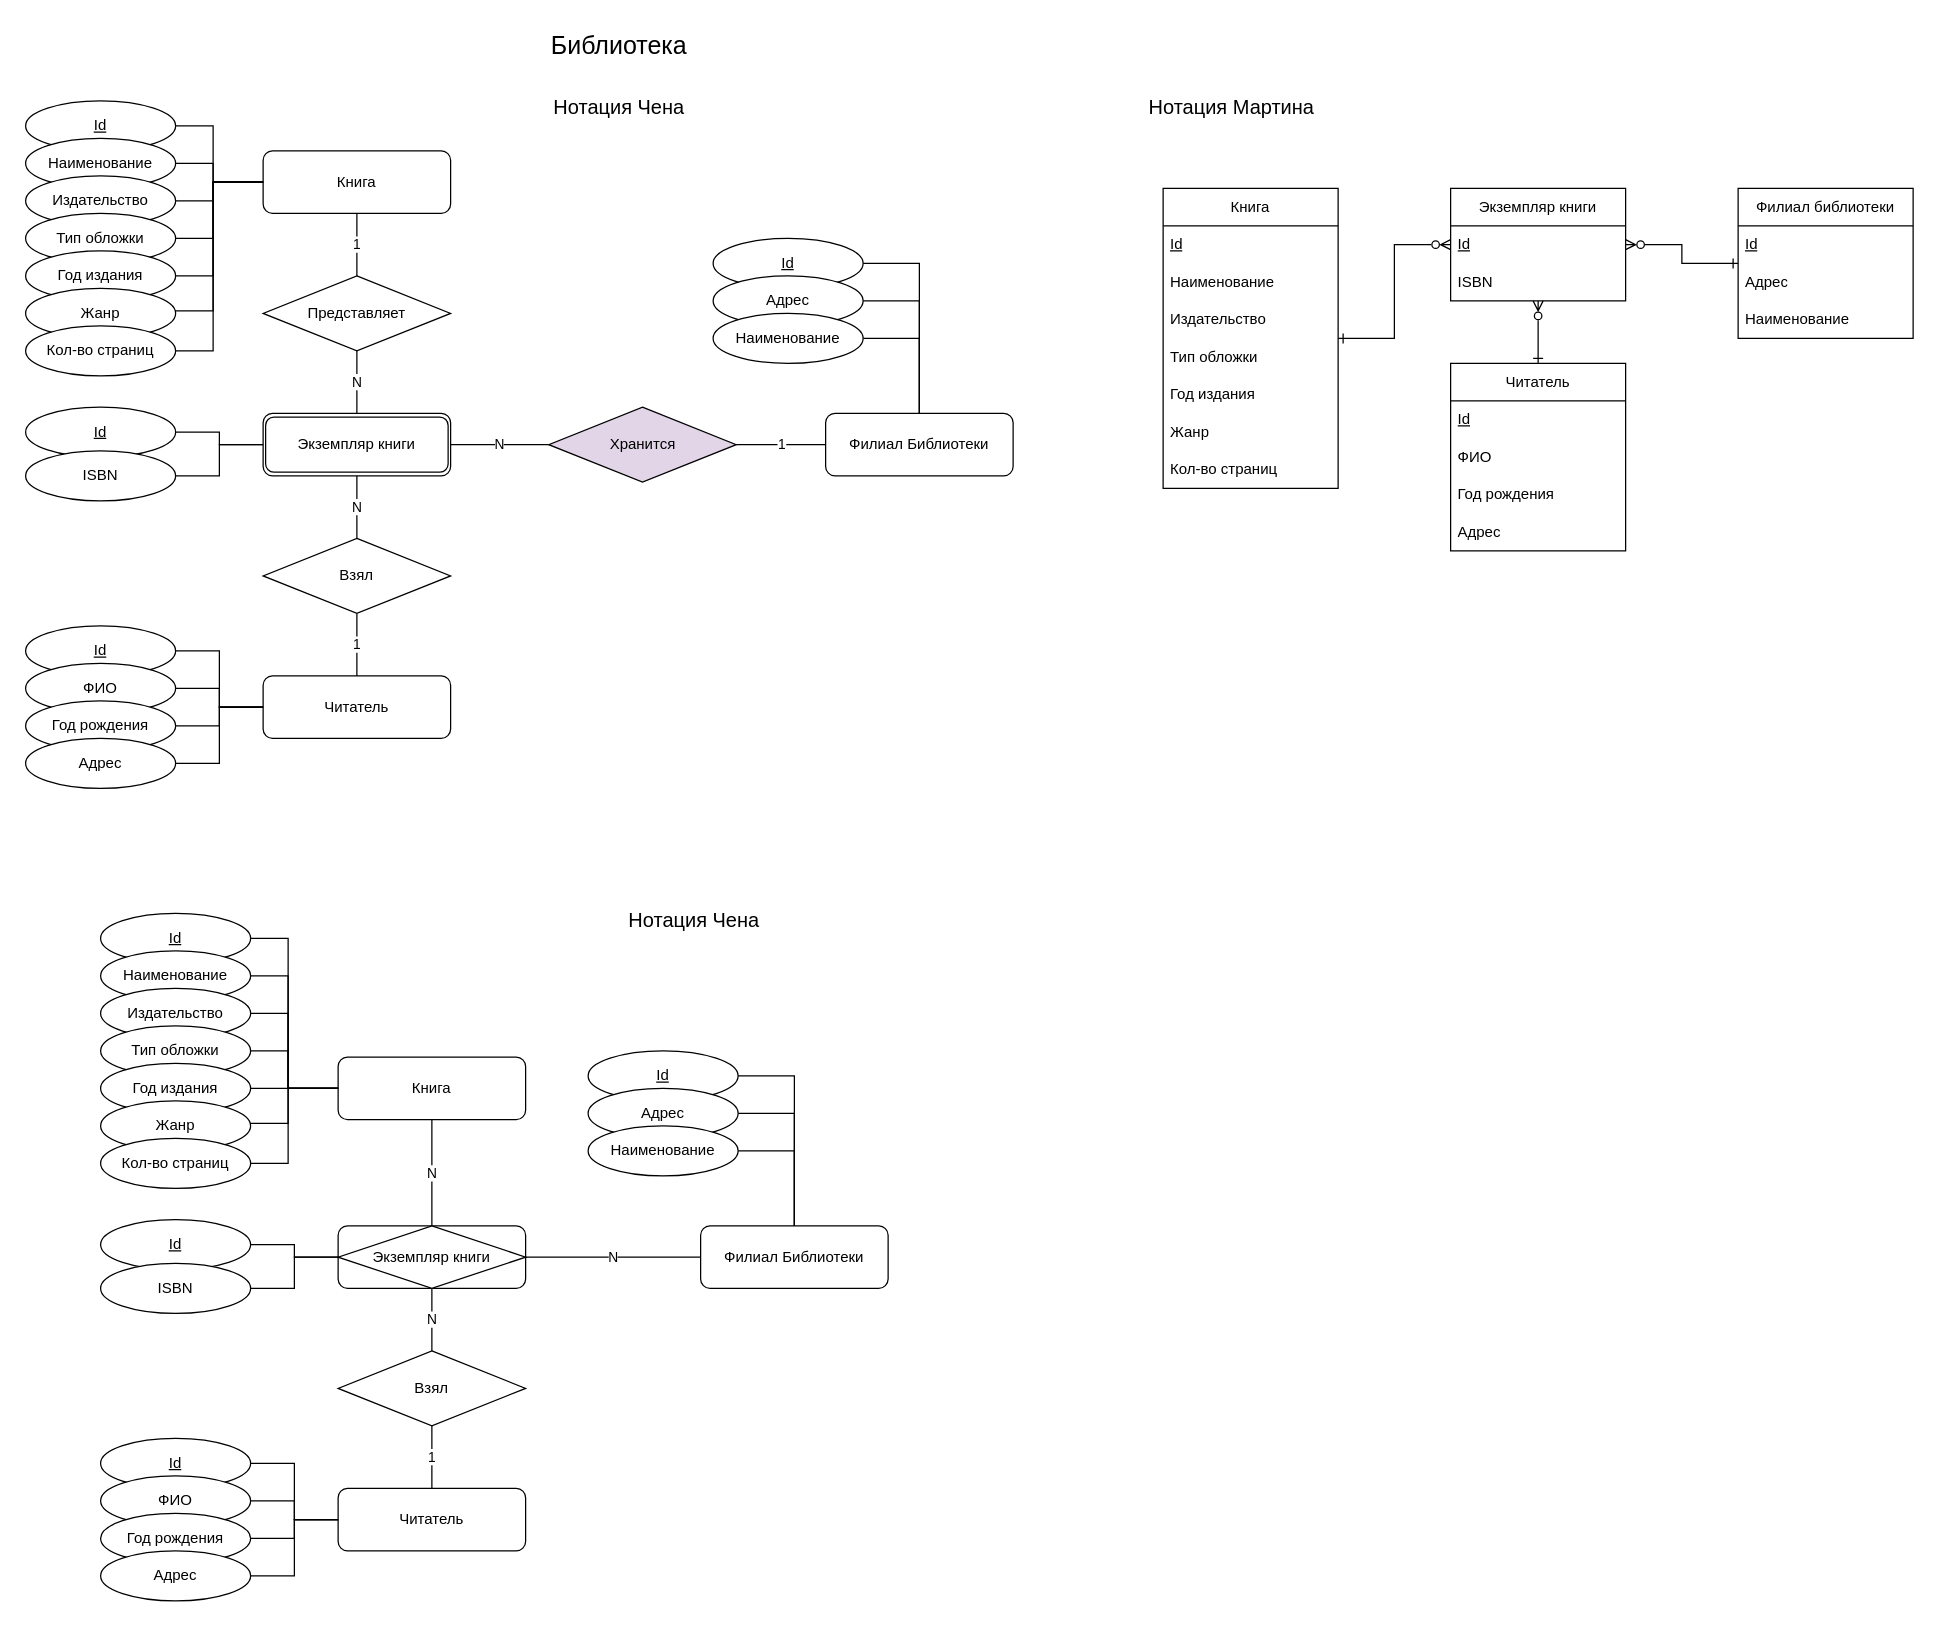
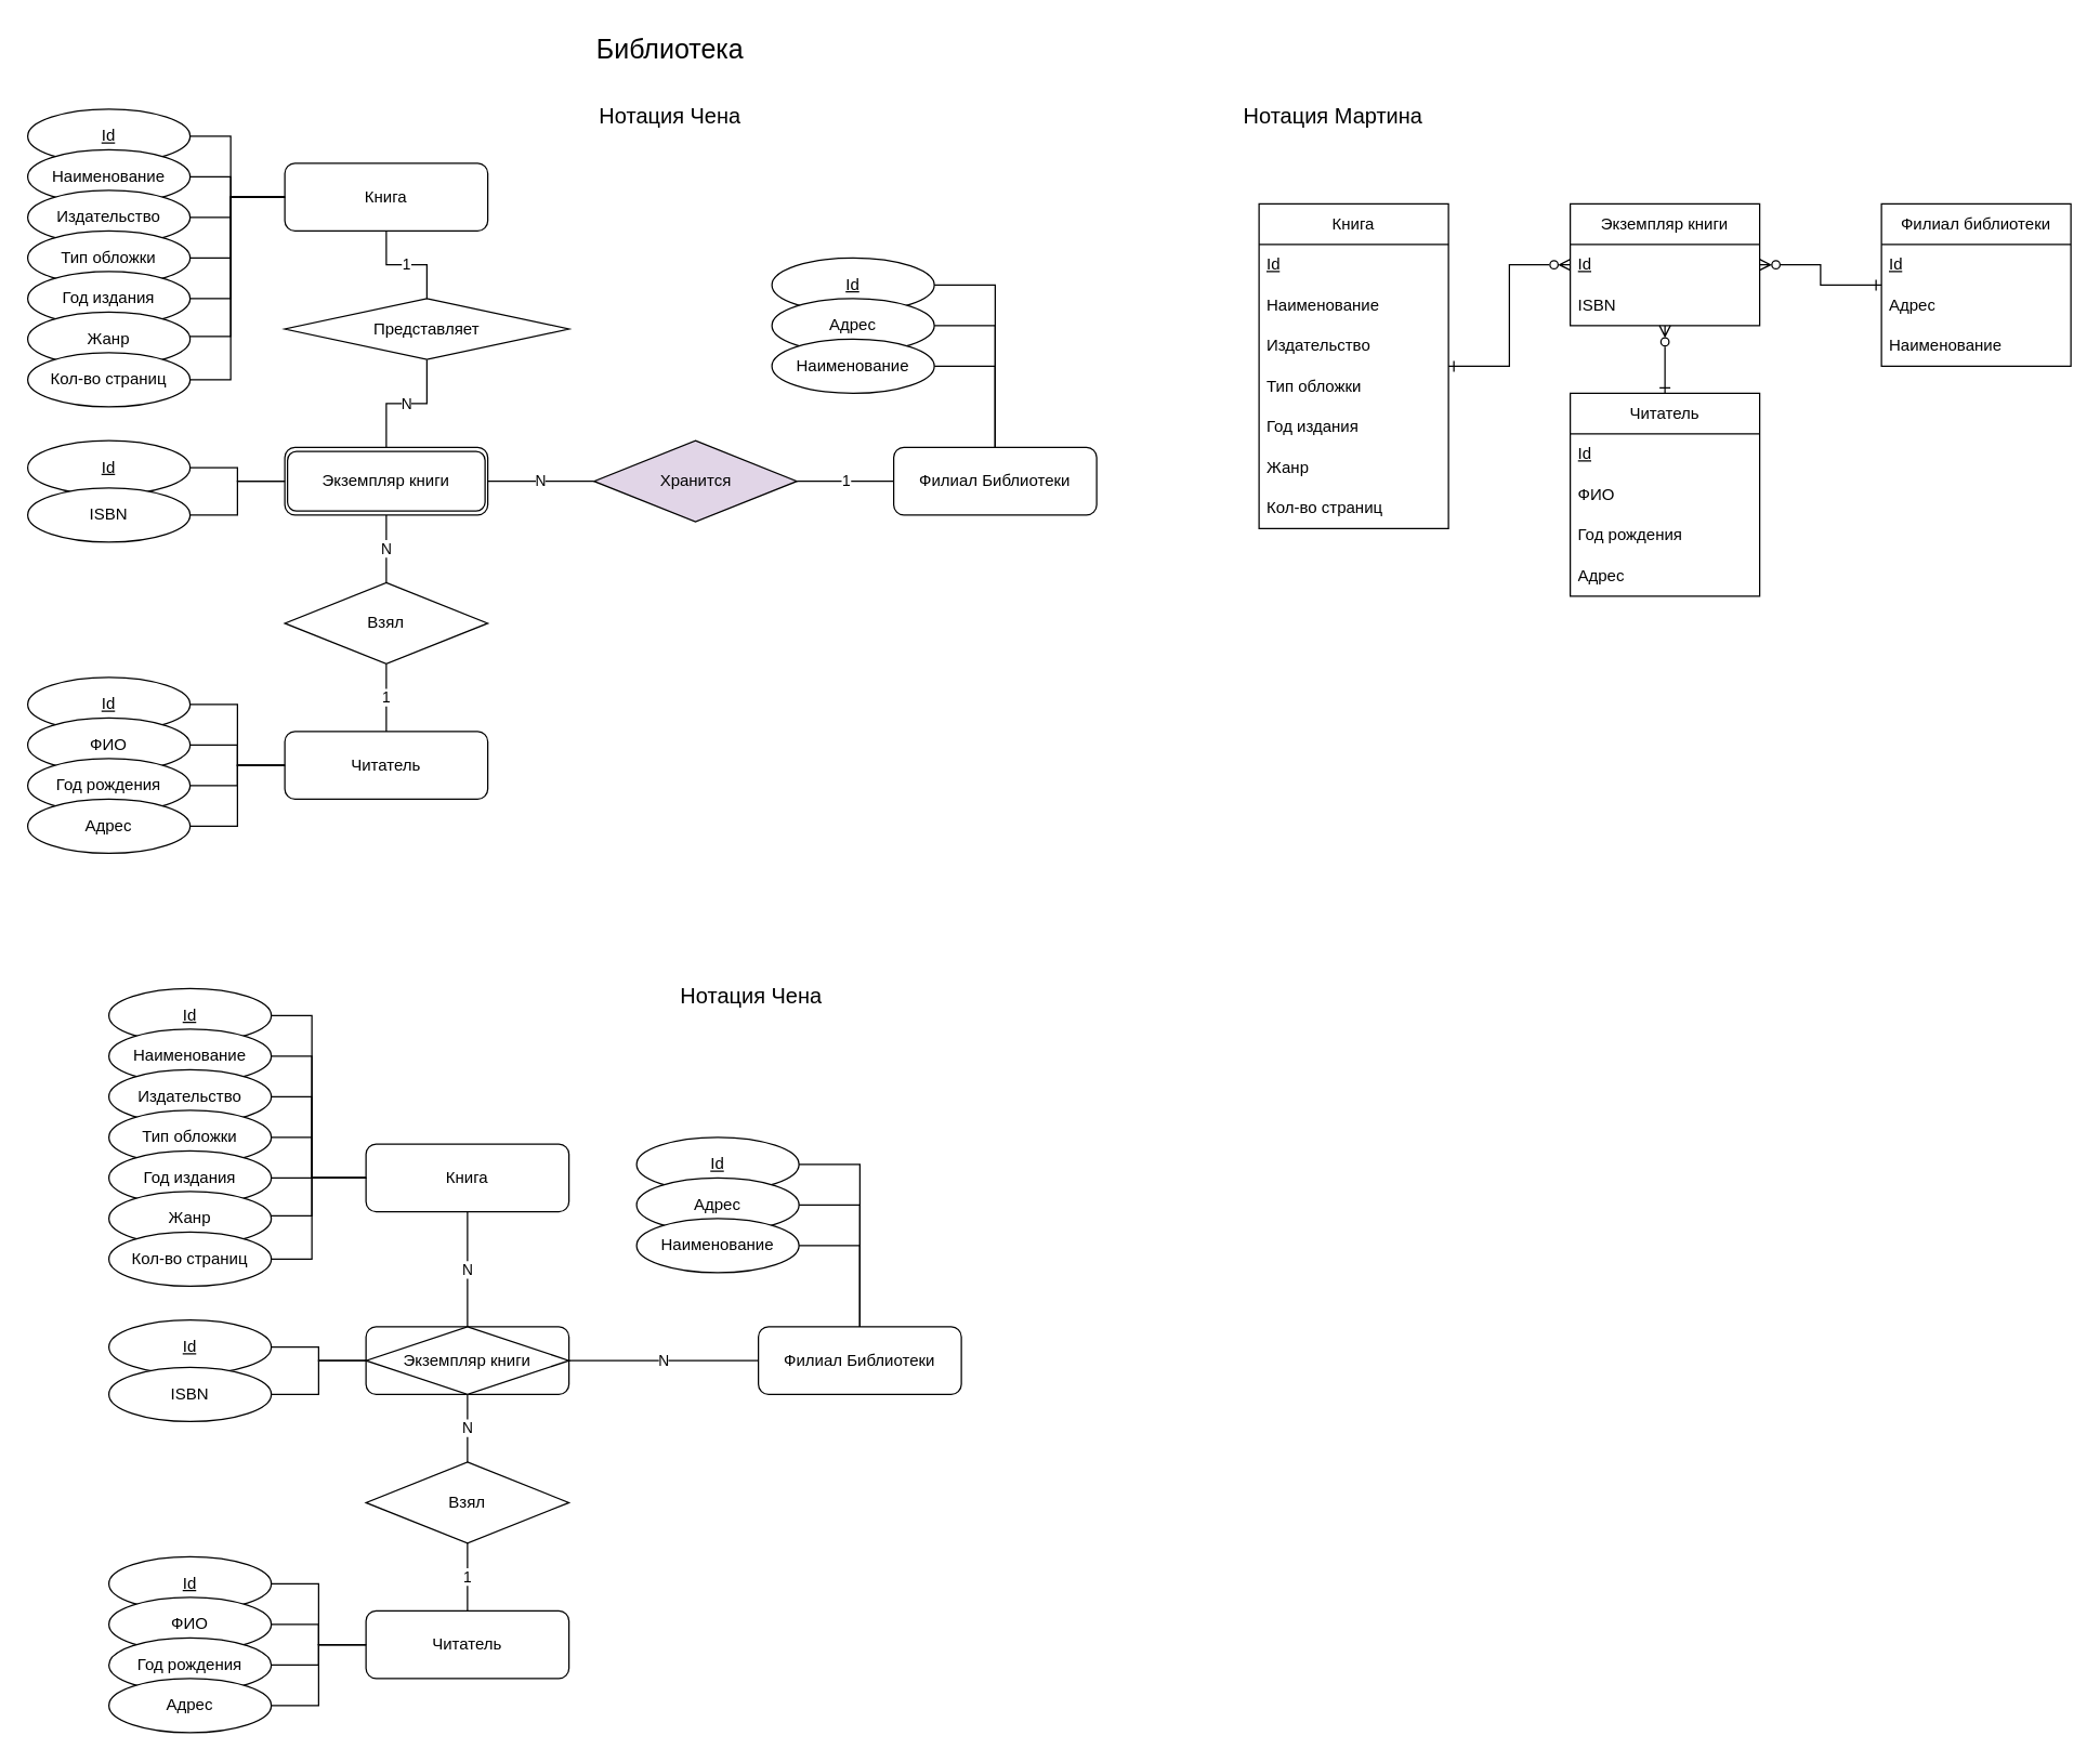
- <mxCell id="14" value="Представляет" style="rhombus;whiteSpace=wrap;html=1;" parent="1" vertex="1"><mxGeometry x="210" y="220" width="150" height="60" as="geometry" /></mxCell>
+ <mxCell id="14" value="Представляет" style="rhombus;whiteSpace=wrap;html=1;" parent="1" vertex="1"><mxGeometry x="210" y="220" width="210" height="45" as="geometry" /></mxCell>
